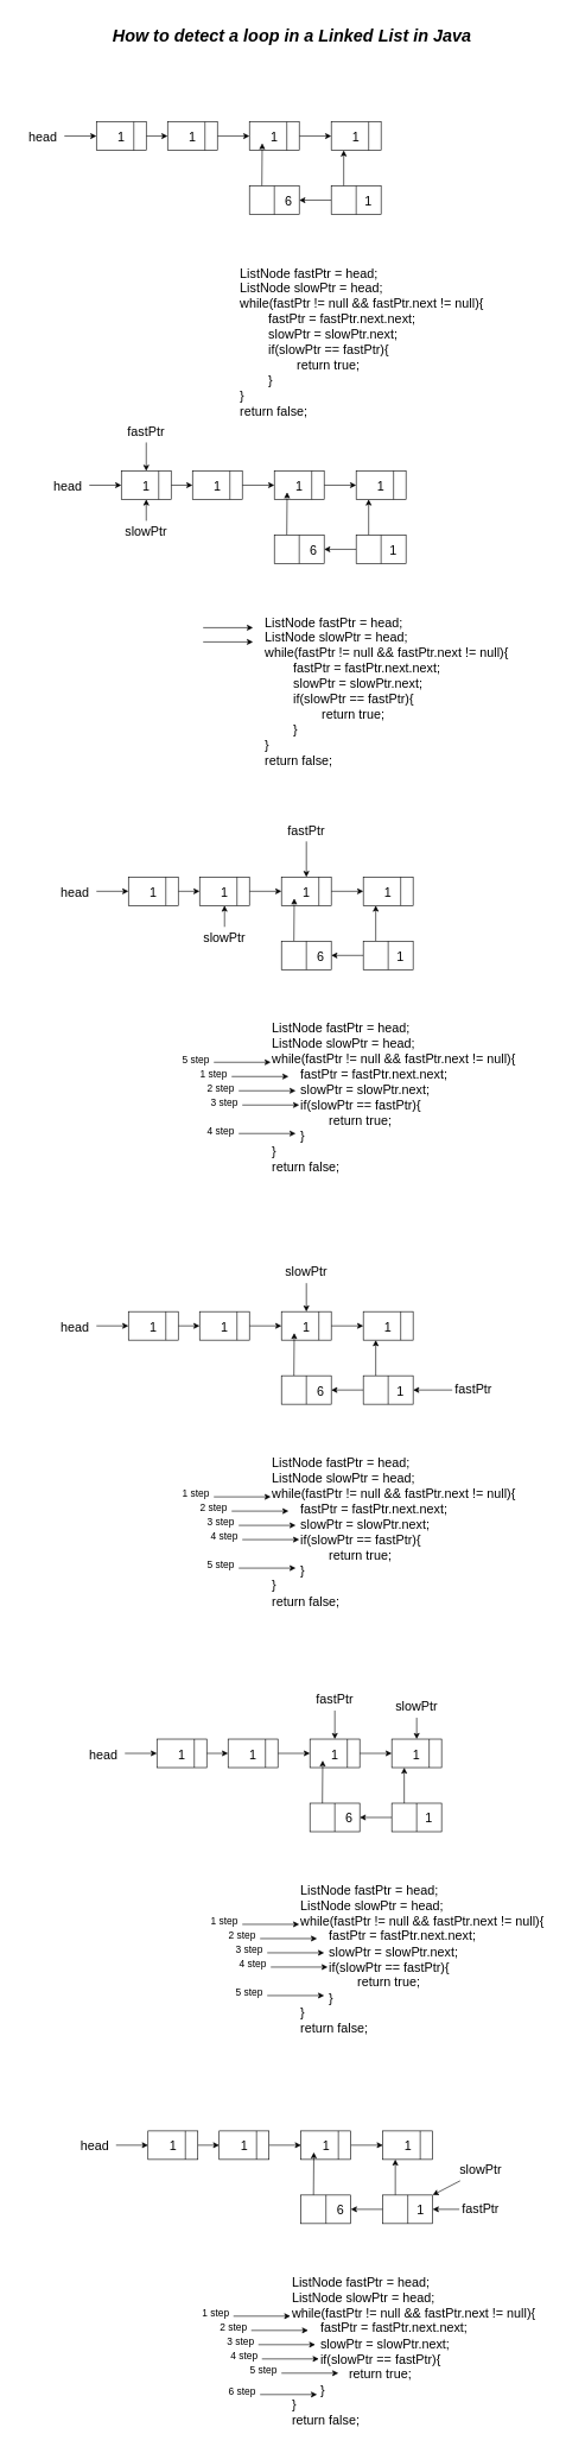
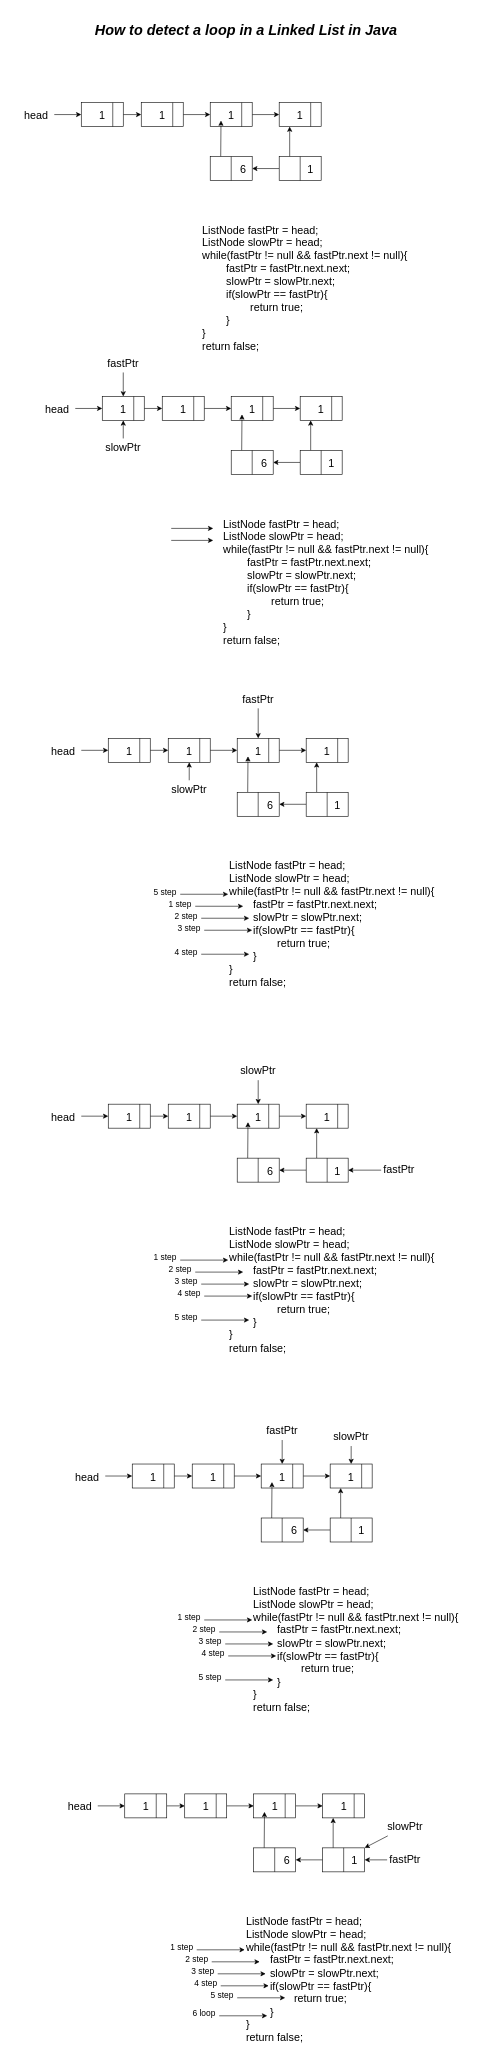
- <mxCell id="192" value="&lt;font style=&quot;font-size: 14px;&quot;&gt;6 step&lt;/font&gt;" style="text;html=1;strokeColor=none;fillColor=none;align=center;verticalAlign=middle;whiteSpace=wrap;rounded=0;fontSize=18;" vertex="1" parent="1"><mxGeometry x="310" y="3340" width="60" height="30" as="geometry" /></mxCell>
+ <mxCell id="192" value="&lt;font style=&quot;font-size: 14px;&quot;&gt;6 loop&lt;/font&gt;" style="text;html=1;strokeColor=none;fillColor=none;align=center;verticalAlign=middle;whiteSpace=wrap;rounded=0;fontSize=18;" vertex="1" parent="1"><mxGeometry x="310" y="3340" width="60" height="30" as="geometry" /></mxCell>
